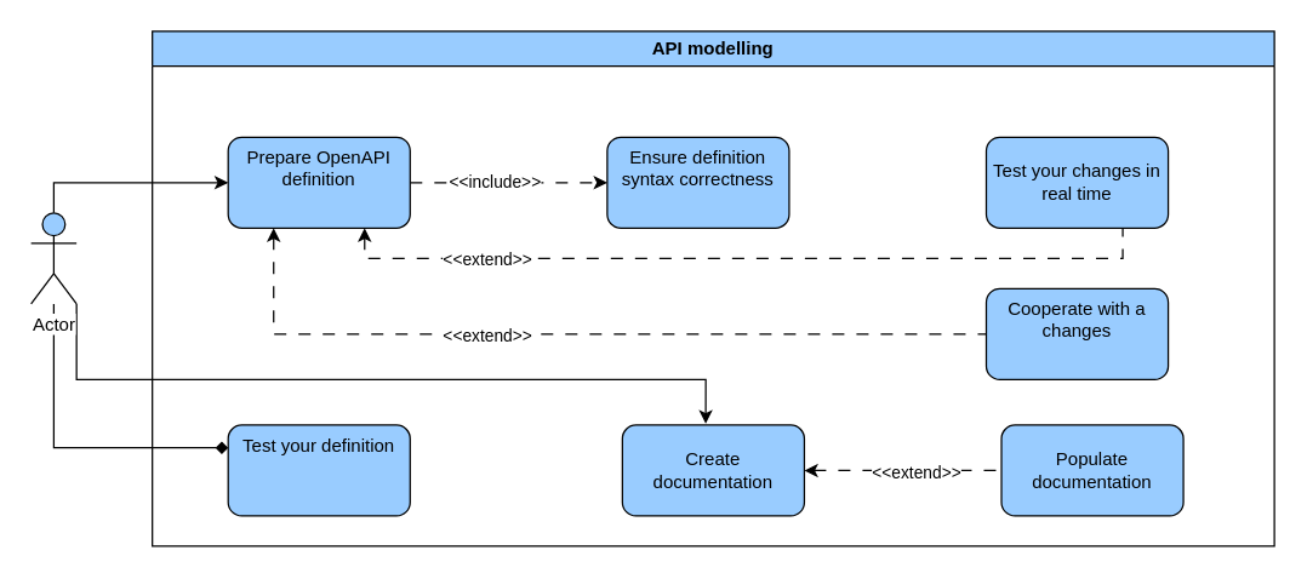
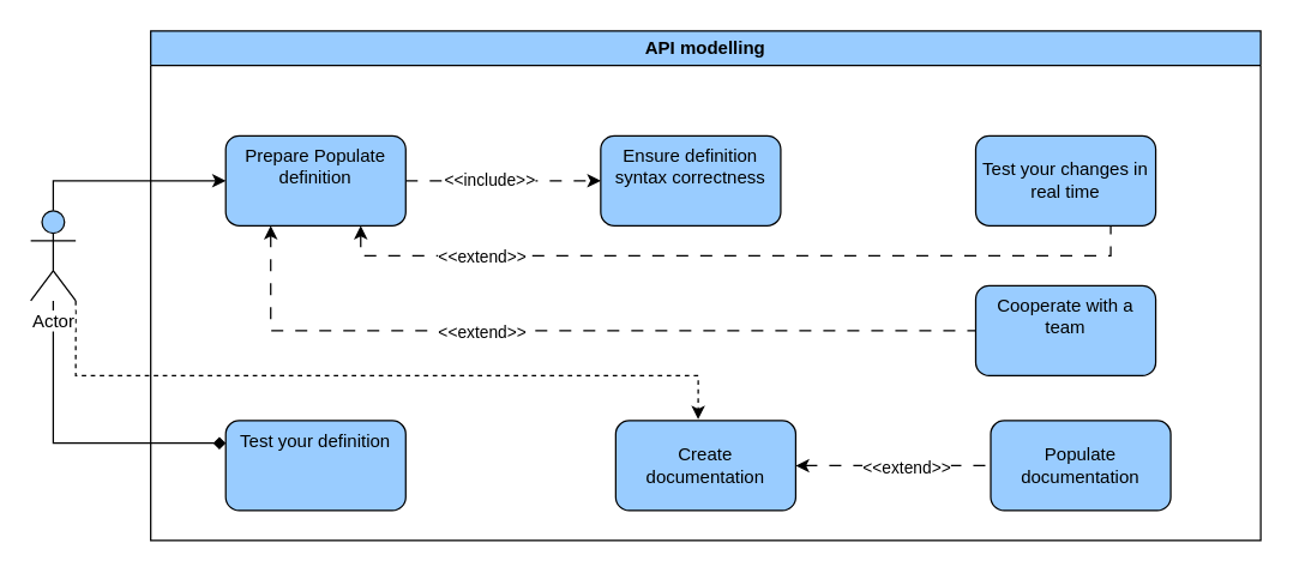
- <mxCell id="7" value="Prepare OpenAPI definition" style="rounded=1;whiteSpace=wrap;html=1;verticalAlign=top;fillColor=#99CCFF;" vertex="1" parent="2"><mxGeometry x="50" y="70" width="120" height="60" as="geometry" /></mxCell>
+ <mxCell id="7" value="Prepare Populate definition" style="rounded=1;whiteSpace=wrap;html=1;verticalAlign=top;fillColor=#99CCFF;" vertex="1" parent="2"><mxGeometry x="50" y="70" width="120" height="60" as="geometry" /></mxCell>
- <mxCell id="10" value="Cooperate with a changes" style="rounded=1;whiteSpace=wrap;html=1;verticalAlign=top;fillColor=#99CCFF;" vertex="1" parent="2"><mxGeometry x="550" y="170" width="120" height="60" as="geometry" /></mxCell>
+ <mxCell id="10" value="Cooperate with a team" style="rounded=1;whiteSpace=wrap;html=1;verticalAlign=top;fillColor=#99CCFF;" vertex="1" parent="2"><mxGeometry x="550" y="170" width="120" height="60" as="geometry" /></mxCell>
- <mxCell id="19" style="edgeStyle=orthogonalEdgeStyle;rounded=0;orthogonalLoop=1;jettySize=auto;html=1;exitX=1;exitY=1;exitDx=0;exitDy=0;exitPerimeter=0;entryX=0.458;entryY=-0.014;entryDx=0;entryDy=0;entryPerimeter=0;" edge="1" parent="1" source="21" target="13"><mxGeometry relative="1" as="geometry"><mxPoint x="260" y="280" as="targetPoint" /><Array as="points"><mxPoint x="50" y="250" /><mxPoint x="465" y="250" /></Array></mxGeometry></mxCell>
+ <mxCell id="19" style="edgeStyle=orthogonalEdgeStyle;rounded=0;orthogonalLoop=1;jettySize=auto;html=1;exitX=1;exitY=1;exitDx=0;exitDy=0;exitPerimeter=0;entryX=0.458;entryY=-0.014;entryDx=0;entryDy=0;entryPerimeter=0;dashed=1;" edge="1" parent="1" source="21" target="13"><mxGeometry relative="1" as="geometry"><mxPoint x="260" y="280" as="targetPoint" /><Array as="points"><mxPoint x="50" y="250" /><mxPoint x="465" y="250" /></Array></mxGeometry></mxCell>
